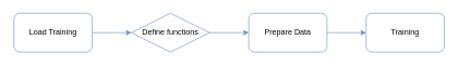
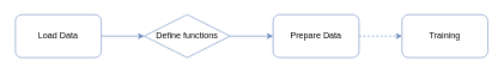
- <mxCell id="3" value="Load Training" style="rounded=1;whiteSpace=wrap;html=1;strokeColor=#6c8ebf;fillColor=#FFFFFF;" vertex="1" parent="1"><mxGeometry x="20" y="20" width="120" height="60" as="geometry" /></mxCell>
+ <mxCell id="3" value="Load Data" style="rounded=1;whiteSpace=wrap;html=1;strokeColor=#6c8ebf;fillColor=#FFFFFF;" vertex="1" parent="1"><mxGeometry x="20" y="20" width="120" height="60" as="geometry" /></mxCell>
- <mxCell id="7" value="" style="edgeStyle=orthogonalEdgeStyle;rounded=0;orthogonalLoop=1;jettySize=auto;html=1;fillColor=#dae8fc;strokeColor=#6c8ebf;" edge="1" parent="1" source="8" target="4"><mxGeometry relative="1" as="geometry" /></mxCell>
+ <mxCell id="7" value="" style="edgeStyle=orthogonalEdgeStyle;rounded=0;orthogonalLoop=1;jettySize=auto;html=1;fillColor=#dae8fc;strokeColor=#6c8ebf;dashed=1;" edge="1" parent="1" source="8" target="4"><mxGeometry relative="1" as="geometry" /></mxCell>
